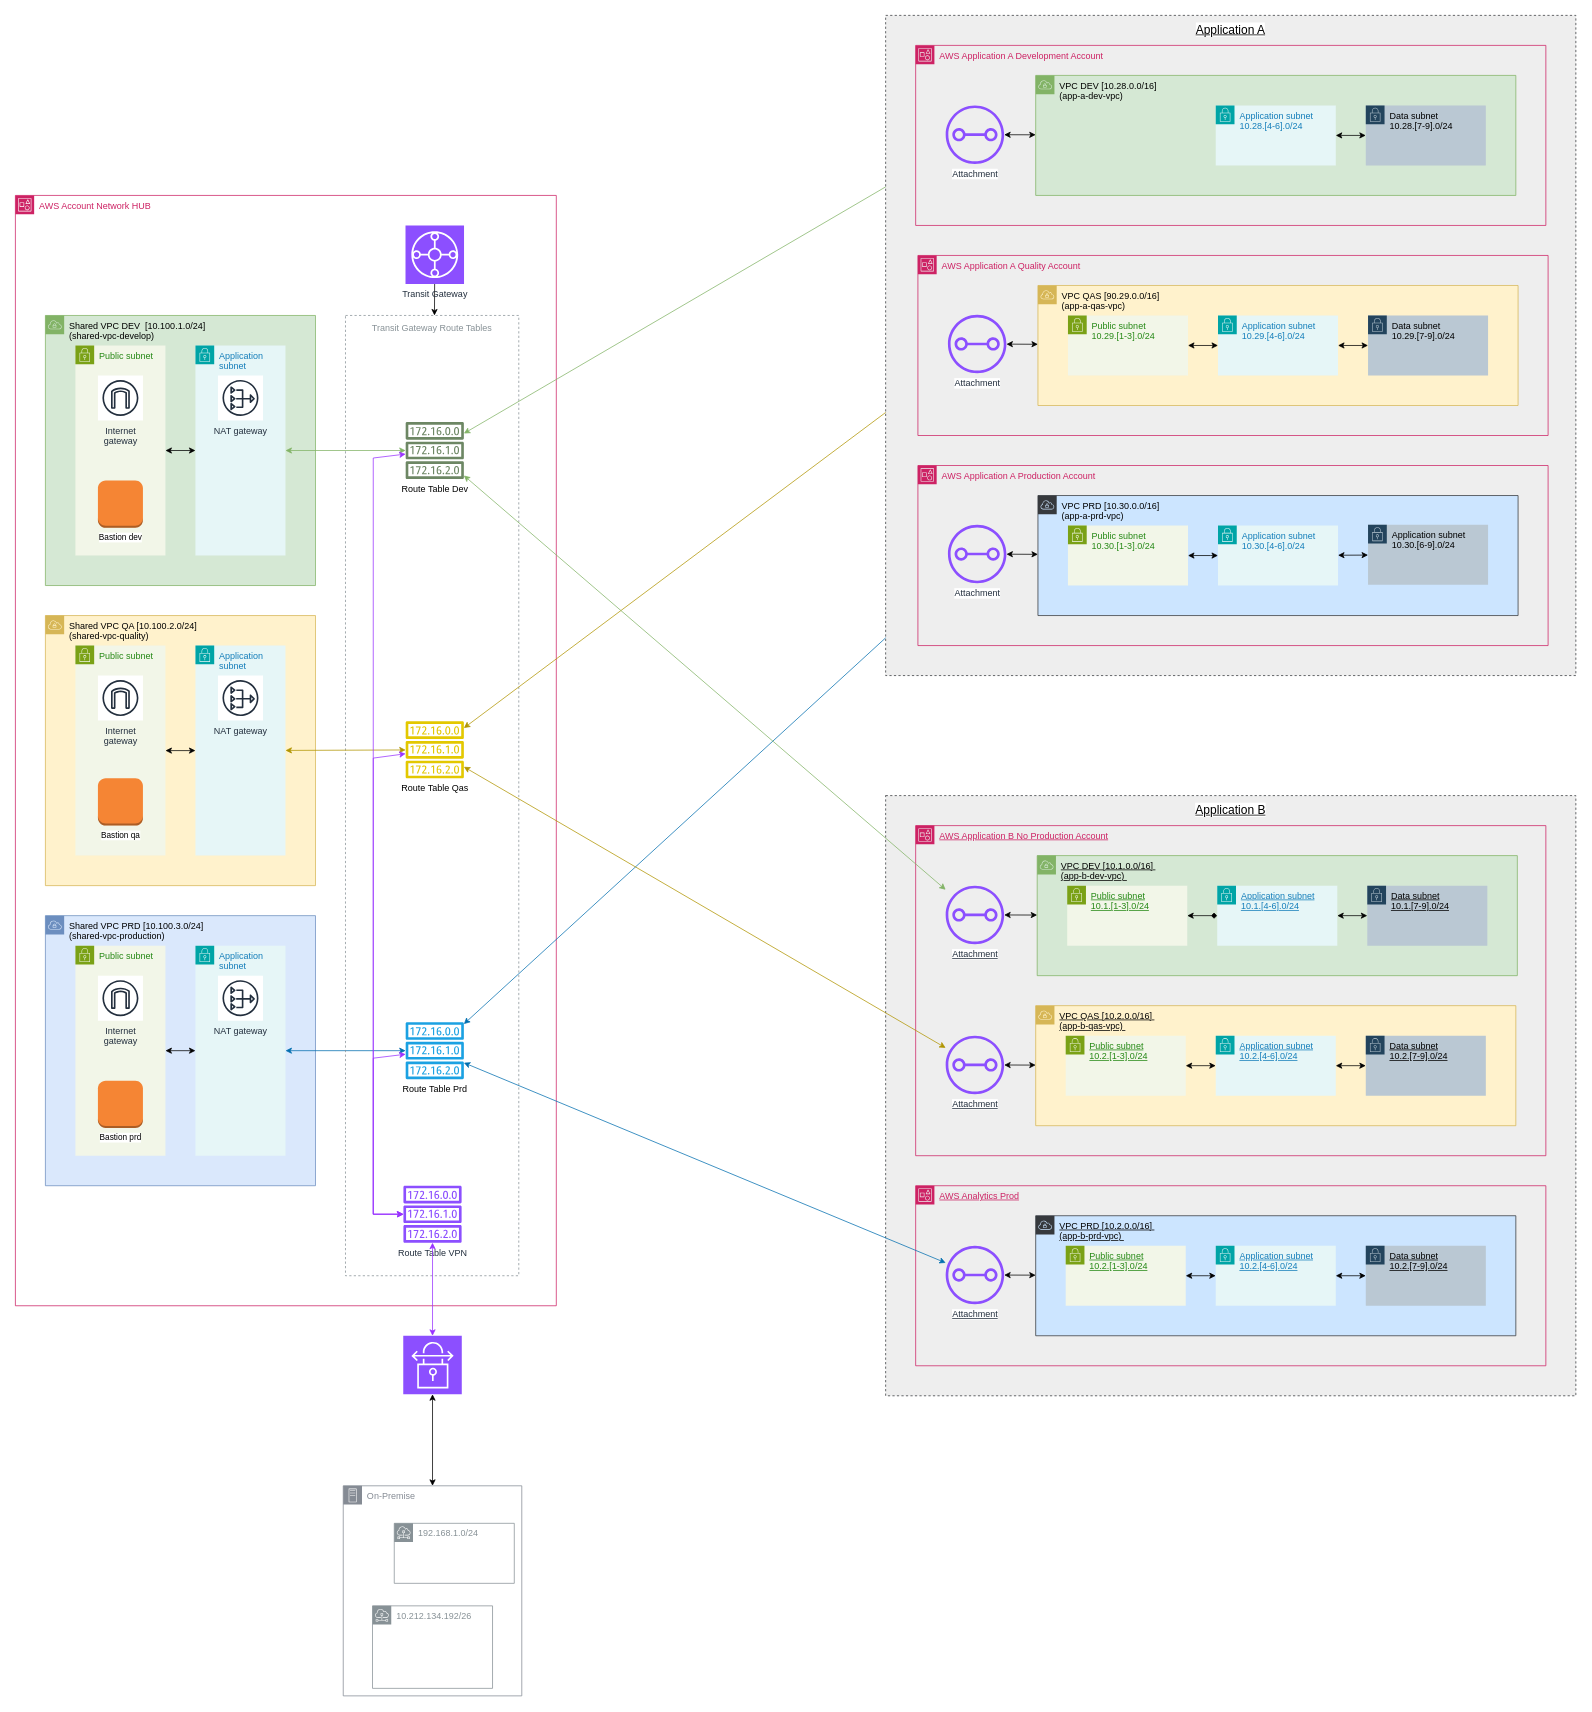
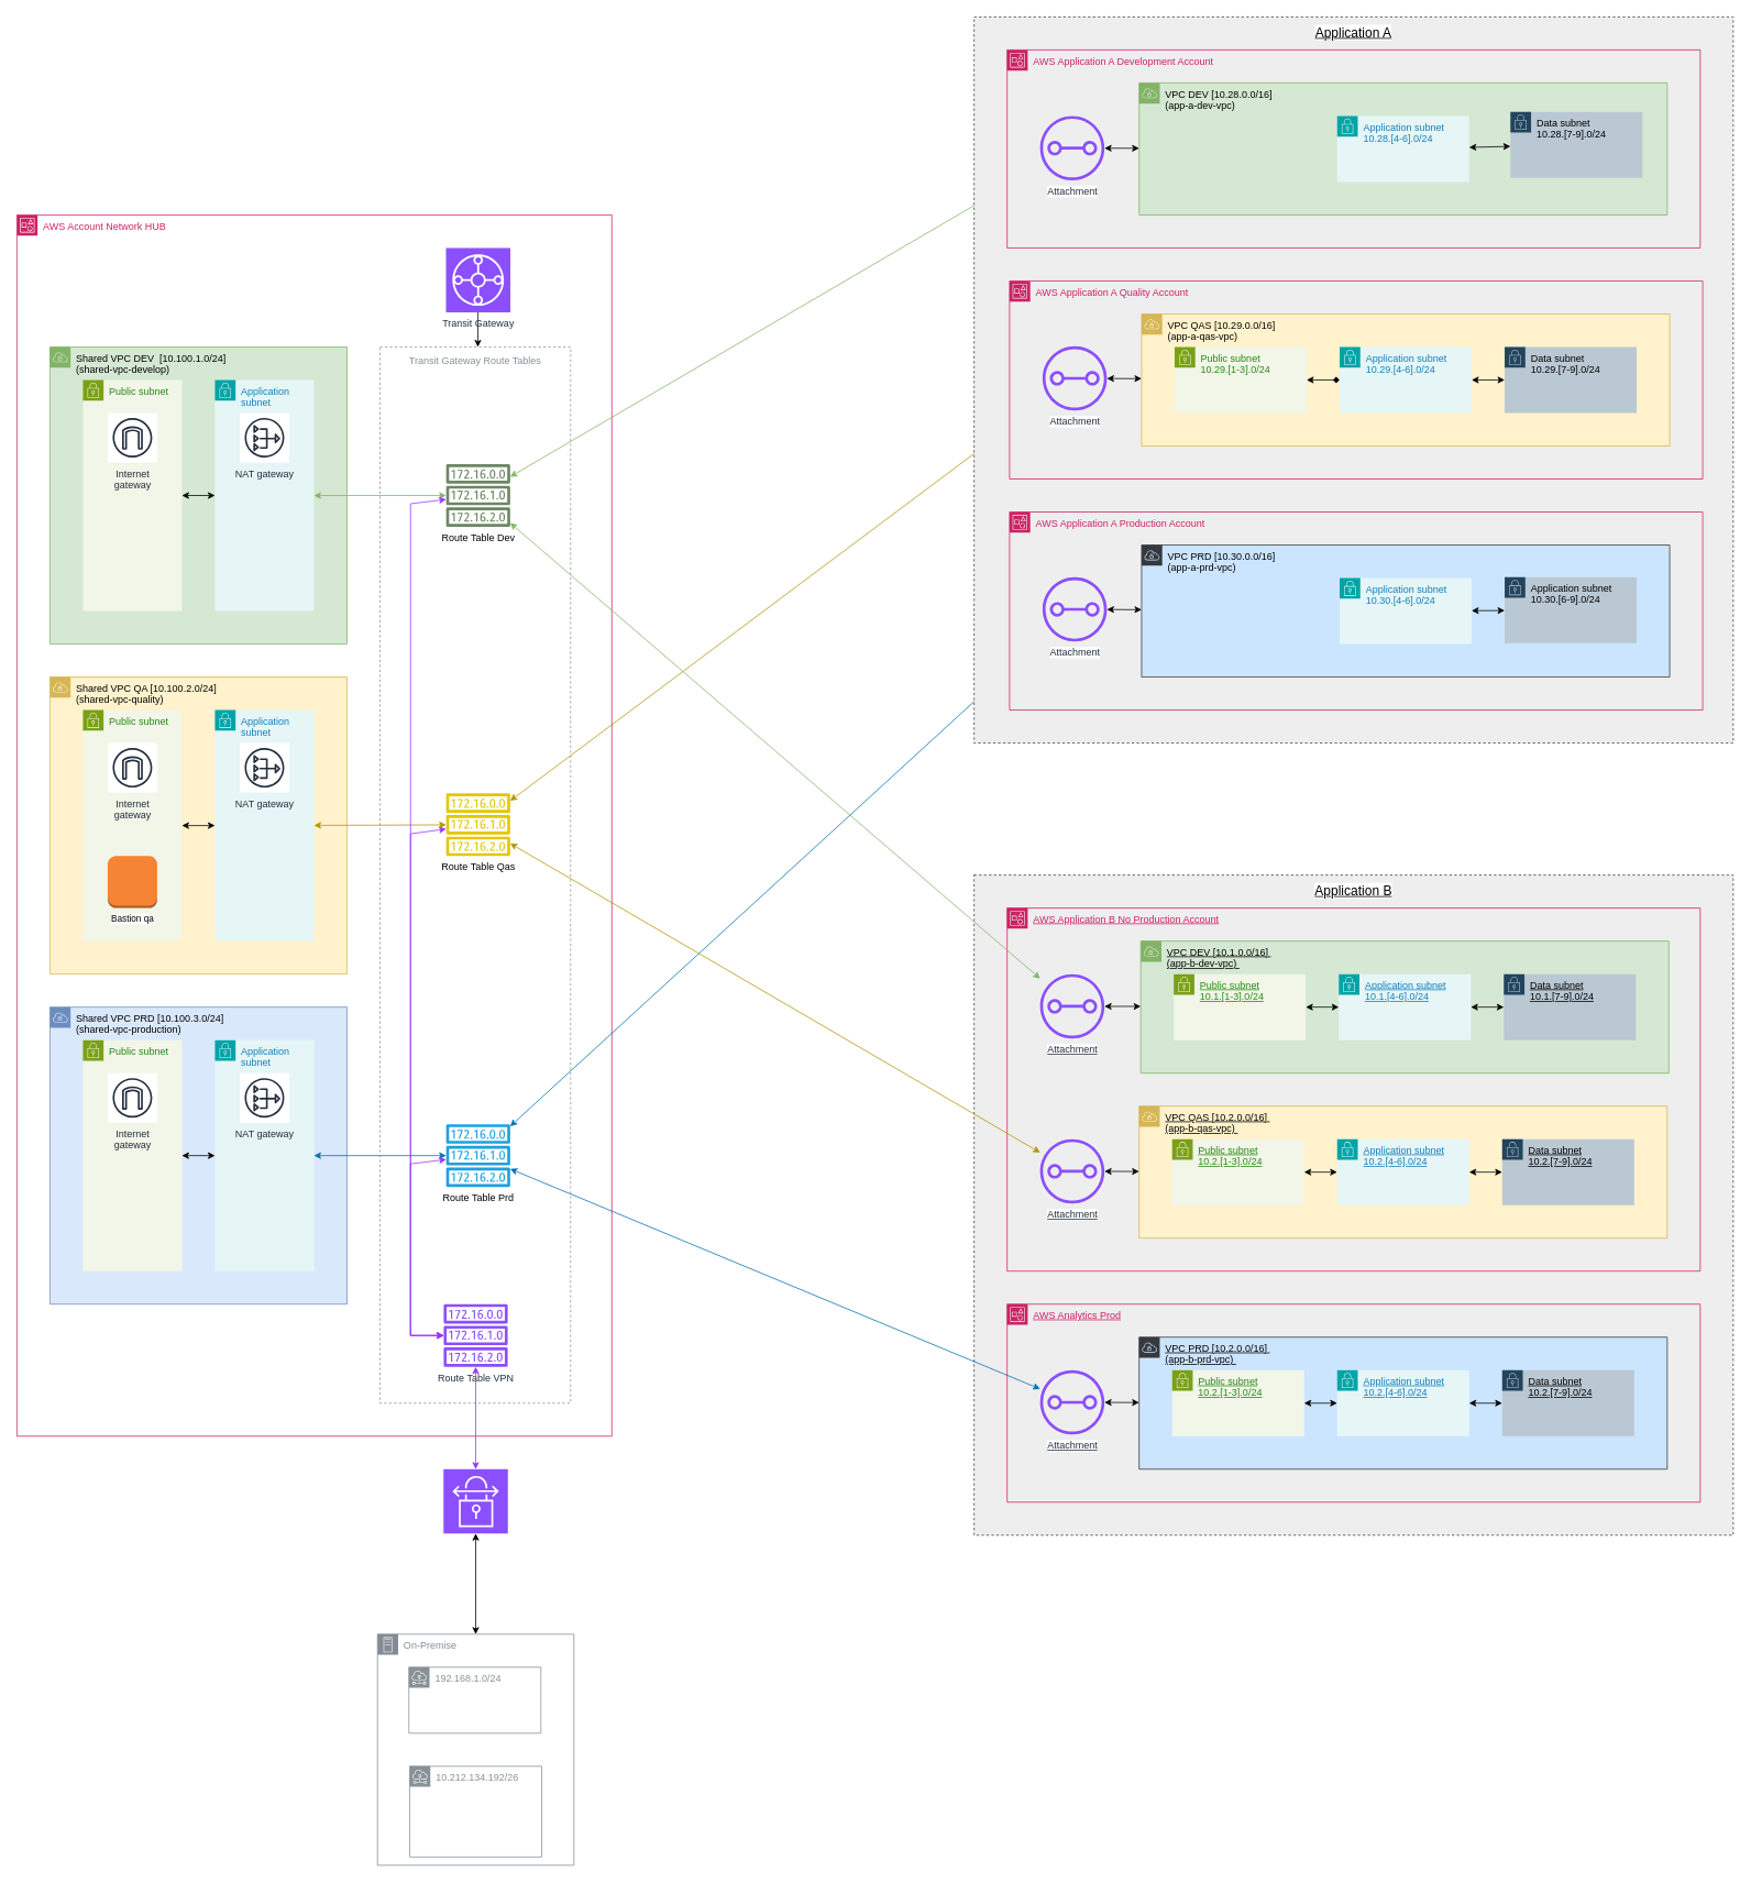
- <mxCell id="56" value="Data subnet&lt;div&gt;10.28.[7-9].0/24&lt;/div&gt;" style="points=[[0,0],[0.25,0],[0.5,0],[0.75,0],[1,0],[1,0.25],[1,0.5],[1,0.75],[1,1],[0.75,1],[0.5,1],[0.25,1],[0,1],[0,0.75],[0,0.5],[0,0.25]];outlineConnect=0;html=1;whiteSpace=wrap;fontSize=12;fontStyle=0;container=1;pointerEvents=0;collapsible=0;recursiveResize=0;shape=mxgraph.aws4.group;grIcon=mxgraph.aws4.group_security_group;grStroke=0;strokeColor=#23445d;fillColor=#bac8d3;verticalAlign=top;align=left;spacingLeft=30;dashed=0;rounded=0;" parent="51" vertex="1"><mxGeometry x="600" y="80" width="160" height="80" as="geometry" /></mxCell>
+ <mxCell id="56" value="Data subnet&lt;div&gt;10.28.[7-9].0/24&lt;/div&gt;" style="points=[[0,0],[0.25,0],[0.5,0],[0.75,0],[1,0],[1,0.25],[1,0.5],[1,0.75],[1,1],[0.75,1],[0.5,1],[0.25,1],[0,1],[0,0.75],[0,0.5],[0,0.25]];outlineConnect=0;html=1;whiteSpace=wrap;fontSize=12;fontStyle=0;container=1;pointerEvents=0;collapsible=0;recursiveResize=0;shape=mxgraph.aws4.group;grIcon=mxgraph.aws4.group_security_group;grStroke=0;strokeColor=#23445d;fillColor=#bac8d3;verticalAlign=top;align=left;spacingLeft=30;dashed=0;rounded=0;" parent="51" vertex="1"><mxGeometry x="610" y="75" width="160" height="80" as="geometry" /></mxCell>
- <mxCell id="59" value="VPC QAS [90.29.0.0/16]&amp;nbsp;&lt;div&gt;(app-a-qas-vpc)&amp;nbsp;&lt;/div&gt;" style="outlineConnect=0;html=1;whiteSpace=wrap;fontSize=12;fontStyle=0;shape=mxgraph.aws4.group;grIcon=mxgraph.aws4.group_vpc;strokeColor=#d6b656;fillColor=#fff2cc;verticalAlign=top;align=left;spacingLeft=30;dashed=0;rounded=0;" parent="58" vertex="1"><mxGeometry x="160" y="40" width="640" height="160" as="geometry" /></mxCell>
+ <mxCell id="59" value="VPC QAS [10.29.0.0/16]&amp;nbsp;&lt;div&gt;(app-a-qas-vpc)&amp;nbsp;&lt;/div&gt;" style="outlineConnect=0;html=1;whiteSpace=wrap;fontSize=12;fontStyle=0;shape=mxgraph.aws4.group;grIcon=mxgraph.aws4.group_vpc;strokeColor=#d6b656;fillColor=#fff2cc;verticalAlign=top;align=left;spacingLeft=30;dashed=0;rounded=0;" parent="58" vertex="1"><mxGeometry x="160" y="40" width="640" height="160" as="geometry" /></mxCell>
- <mxCell id="60" value="" style="rounded=0;orthogonalLoop=1;jettySize=auto;html=1;startArrow=classic;startFill=1;" parent="58" source="61" target="64" edge="1"><mxGeometry relative="1" as="geometry" /></mxCell>
+ <mxCell id="60" value="" style="rounded=0;orthogonalLoop=1;jettySize=auto;html=1;startArrow=classic;startFill=1;endArrow=diamond;" parent="58" source="61" target="64" edge="1"><mxGeometry relative="1" as="geometry" /></mxCell>
- <mxCell id="32" value="Bastion dev" style="outlineConnect=0;dashed=0;verticalLabelPosition=bottom;verticalAlign=top;align=center;html=1;shape=mxgraph.aws3.instance;fillColor=#F58534;gradientColor=none;fontFamily=Helvetica;fontSize=11;fontColor=default;labelBackgroundColor=default;rounded=0;" parent="3" vertex="1"><mxGeometry x="110" y="380" width="60" height="63" as="geometry" /></mxCell>
- <mxCell id="70" value="Public subnet&lt;br&gt;10.30.[1-3].0/24" style="points=[[0,0],[0.25,0],[0.5,0],[0.75,0],[1,0],[1,0.25],[1,0.5],[1,0.75],[1,1],[0.75,1],[0.5,1],[0.25,1],[0,1],[0,0.75],[0,0.5],[0,0.25]];outlineConnect=0;gradientColor=none;html=1;whiteSpace=wrap;fontSize=12;fontStyle=0;container=1;pointerEvents=0;collapsible=0;recursiveResize=0;shape=mxgraph.aws4.group;grIcon=mxgraph.aws4.group_security_group;grStroke=0;strokeColor=#7AA116;fillColor=#F2F6E8;verticalAlign=top;align=left;spacingLeft=30;fontColor=#248814;dashed=0;rounded=0;" parent="67" vertex="1"><mxGeometry x="200" y="80" width="160" height="80" as="geometry" /></mxCell>
- <mxCell id="69" value="" style="rounded=0;orthogonalLoop=1;jettySize=auto;html=1;startArrow=classic;startFill=1;" parent="67" source="70" target="73" edge="1"><mxGeometry relative="1" as="geometry"><Array as="points"><mxPoint x="390" y="120" /></Array></mxGeometry></mxCell>
- <mxCell id="82" value="" style="rounded=0;orthogonalLoop=1;jettySize=auto;html=1;startArrow=classic;startFill=1;fontStyle=4;endArrow=diamond;" parent="79" source="83" target="85" edge="1"><mxGeometry relative="1" as="geometry" /></mxCell>
+ <mxCell id="82" value="" style="rounded=0;orthogonalLoop=1;jettySize=auto;html=1;startArrow=classic;startFill=1;fontStyle=4" parent="79" source="83" target="85" edge="1"><mxGeometry relative="1" as="geometry" /></mxCell>
- <mxCell id="34" value="Bastion prd" style="outlineConnect=0;dashed=0;verticalLabelPosition=bottom;verticalAlign=top;align=center;html=1;shape=mxgraph.aws3.instance;fillColor=#F58534;gradientColor=none;fontFamily=Helvetica;fontSize=11;fontColor=default;labelBackgroundColor=default;rounded=0;" parent="3" vertex="1"><mxGeometry x="110" y="1180" width="60" height="63" as="geometry" /></mxCell>
- <mxCell id="43" value="192.168.1.0/24" style="outlineConnect=0;gradientColor=none;html=1;whiteSpace=wrap;fontSize=12;fontStyle=0;shape=mxgraph.aws4.group;grIcon=mxgraph.aws4.group_subnet;strokeColor=#879196;fillColor=none;verticalAlign=top;align=left;spacingLeft=30;fontColor=#879196;dashed=0;fontFamily=Helvetica;labelBackgroundColor=default;rounded=0;" parent="35" vertex="1"><mxGeometry x="525" y="2030" width="160" height="80" as="geometry" /></mxCell>
+ <mxCell id="43" value="192.168.1.0/24" style="outlineConnect=0;gradientColor=none;html=1;whiteSpace=wrap;fontSize=12;fontStyle=0;shape=mxgraph.aws4.group;grIcon=mxgraph.aws4.group_subnet;strokeColor=#879196;fillColor=none;verticalAlign=top;align=left;spacingLeft=30;fontColor=#879196;dashed=0;fontFamily=Helvetica;labelBackgroundColor=default;rounded=0;" parent="35" vertex="1"><mxGeometry x="495" y="2020" width="160" height="80" as="geometry" /></mxCell>
